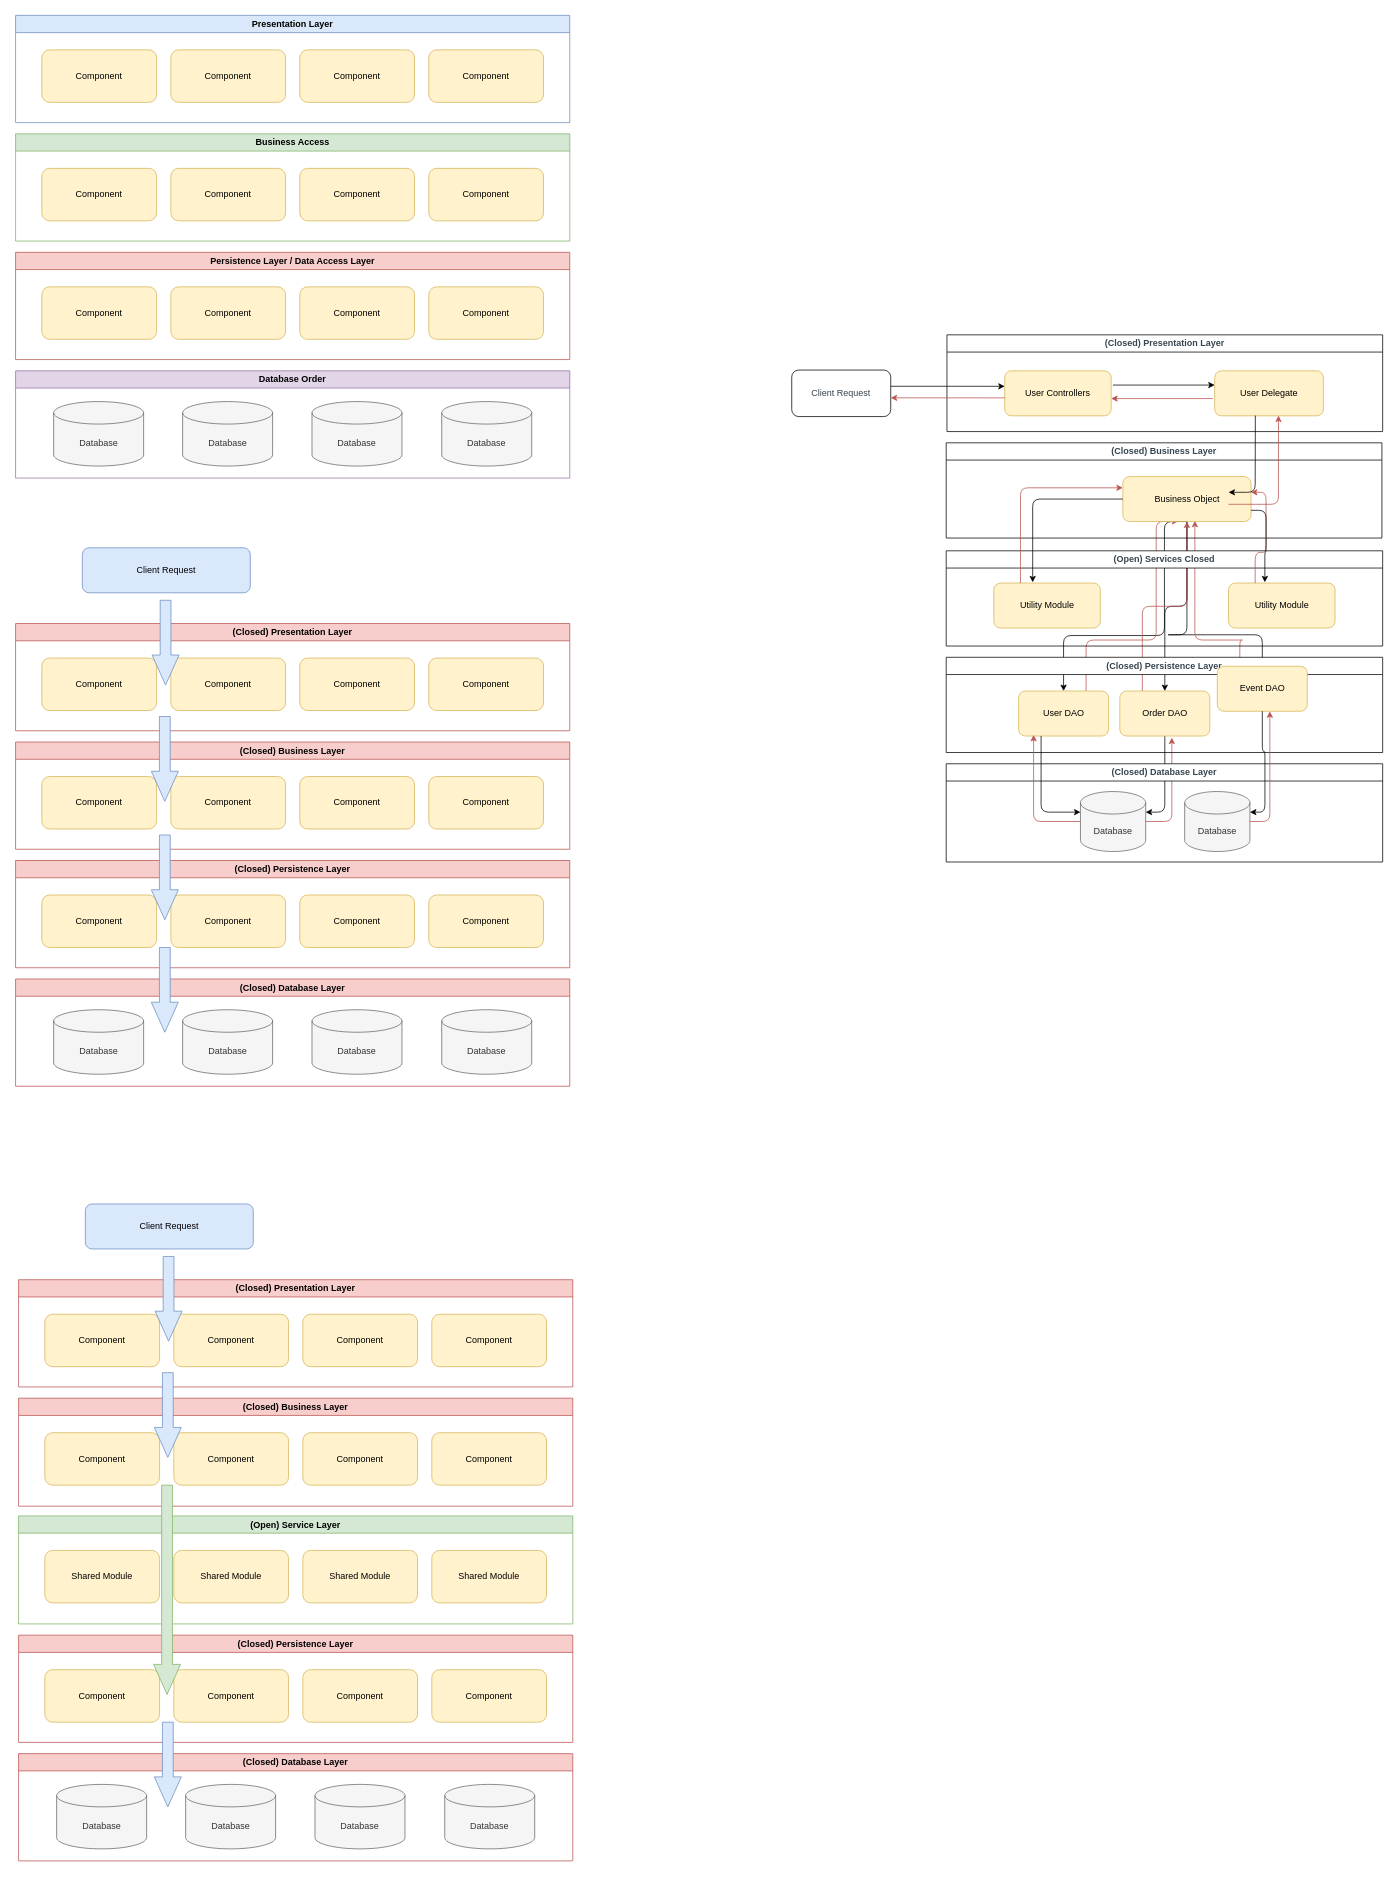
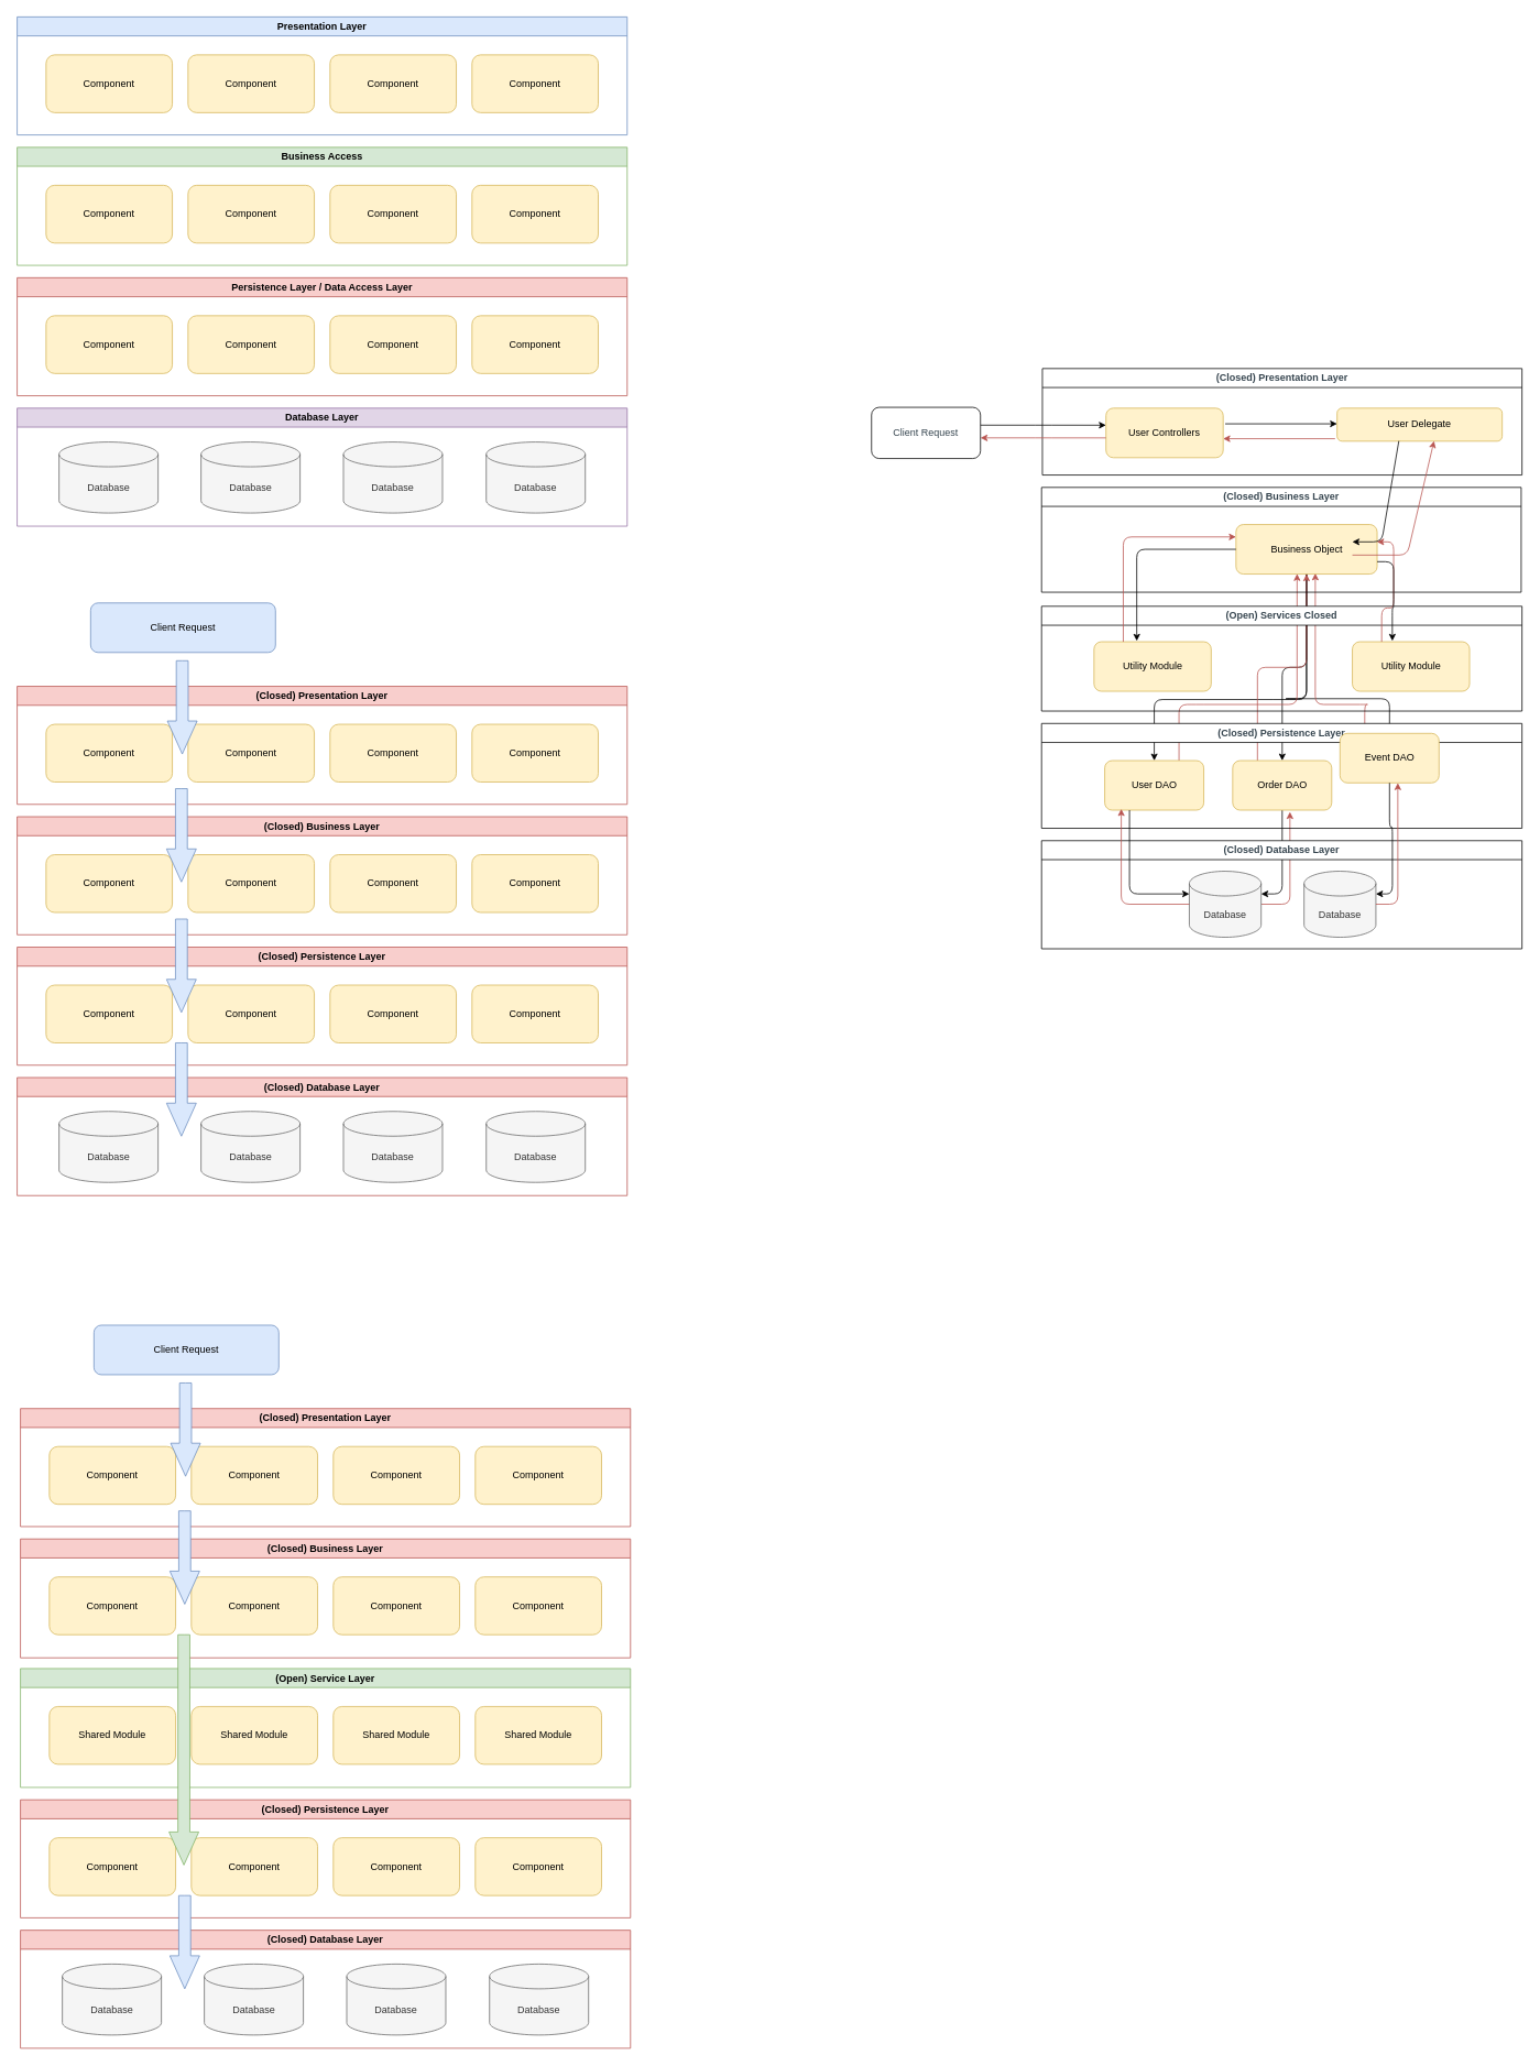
- <mxCell id="52" value="Database Order" style="swimlane;whiteSpace=wrap;html=1;fillColor=#e1d5e7;strokeColor=#9673a6;" vertex="1" parent="1"><mxGeometry x="20" y="494" width="739" height="143" as="geometry" /></mxCell>
+ <mxCell id="52" value="Database Layer" style="swimlane;whiteSpace=wrap;html=1;fillColor=#e1d5e7;strokeColor=#9673a6;" vertex="1" parent="1"><mxGeometry x="20" y="494" width="739" height="143" as="geometry" /></mxCell>
- <mxCell id="87" value="User Delegate" style="rounded=1;whiteSpace=wrap;html=1;fillColor=#fff2cc;strokeColor=#d6b656;" vertex="1" parent="85"><mxGeometry x="357" y="48" width="145" height="60" as="geometry" /></mxCell>
+ <mxCell id="87" value="User Delegate" style="rounded=1;whiteSpace=wrap;html=1;fillColor=#fff2cc;strokeColor=#d6b656;" vertex="1" parent="85"><mxGeometry x="357" y="48" width="200" height="40" as="geometry" /></mxCell>
- <mxCell id="104" value="User DAO" style="rounded=1;whiteSpace=wrap;html=1;fillColor=#fff2cc;strokeColor=#d6b656;" vertex="1" parent="103"><mxGeometry x="96.5" y="45" width="120" height="60" as="geometry" /></mxCell>
+ <mxCell id="104" value="User DAO" style="rounded=1;whiteSpace=wrap;html=1;fillColor=#fff2cc;strokeColor=#d6b656;" vertex="1" parent="103"><mxGeometry x="76.5" y="45" width="120" height="60" as="geometry" /></mxCell>
